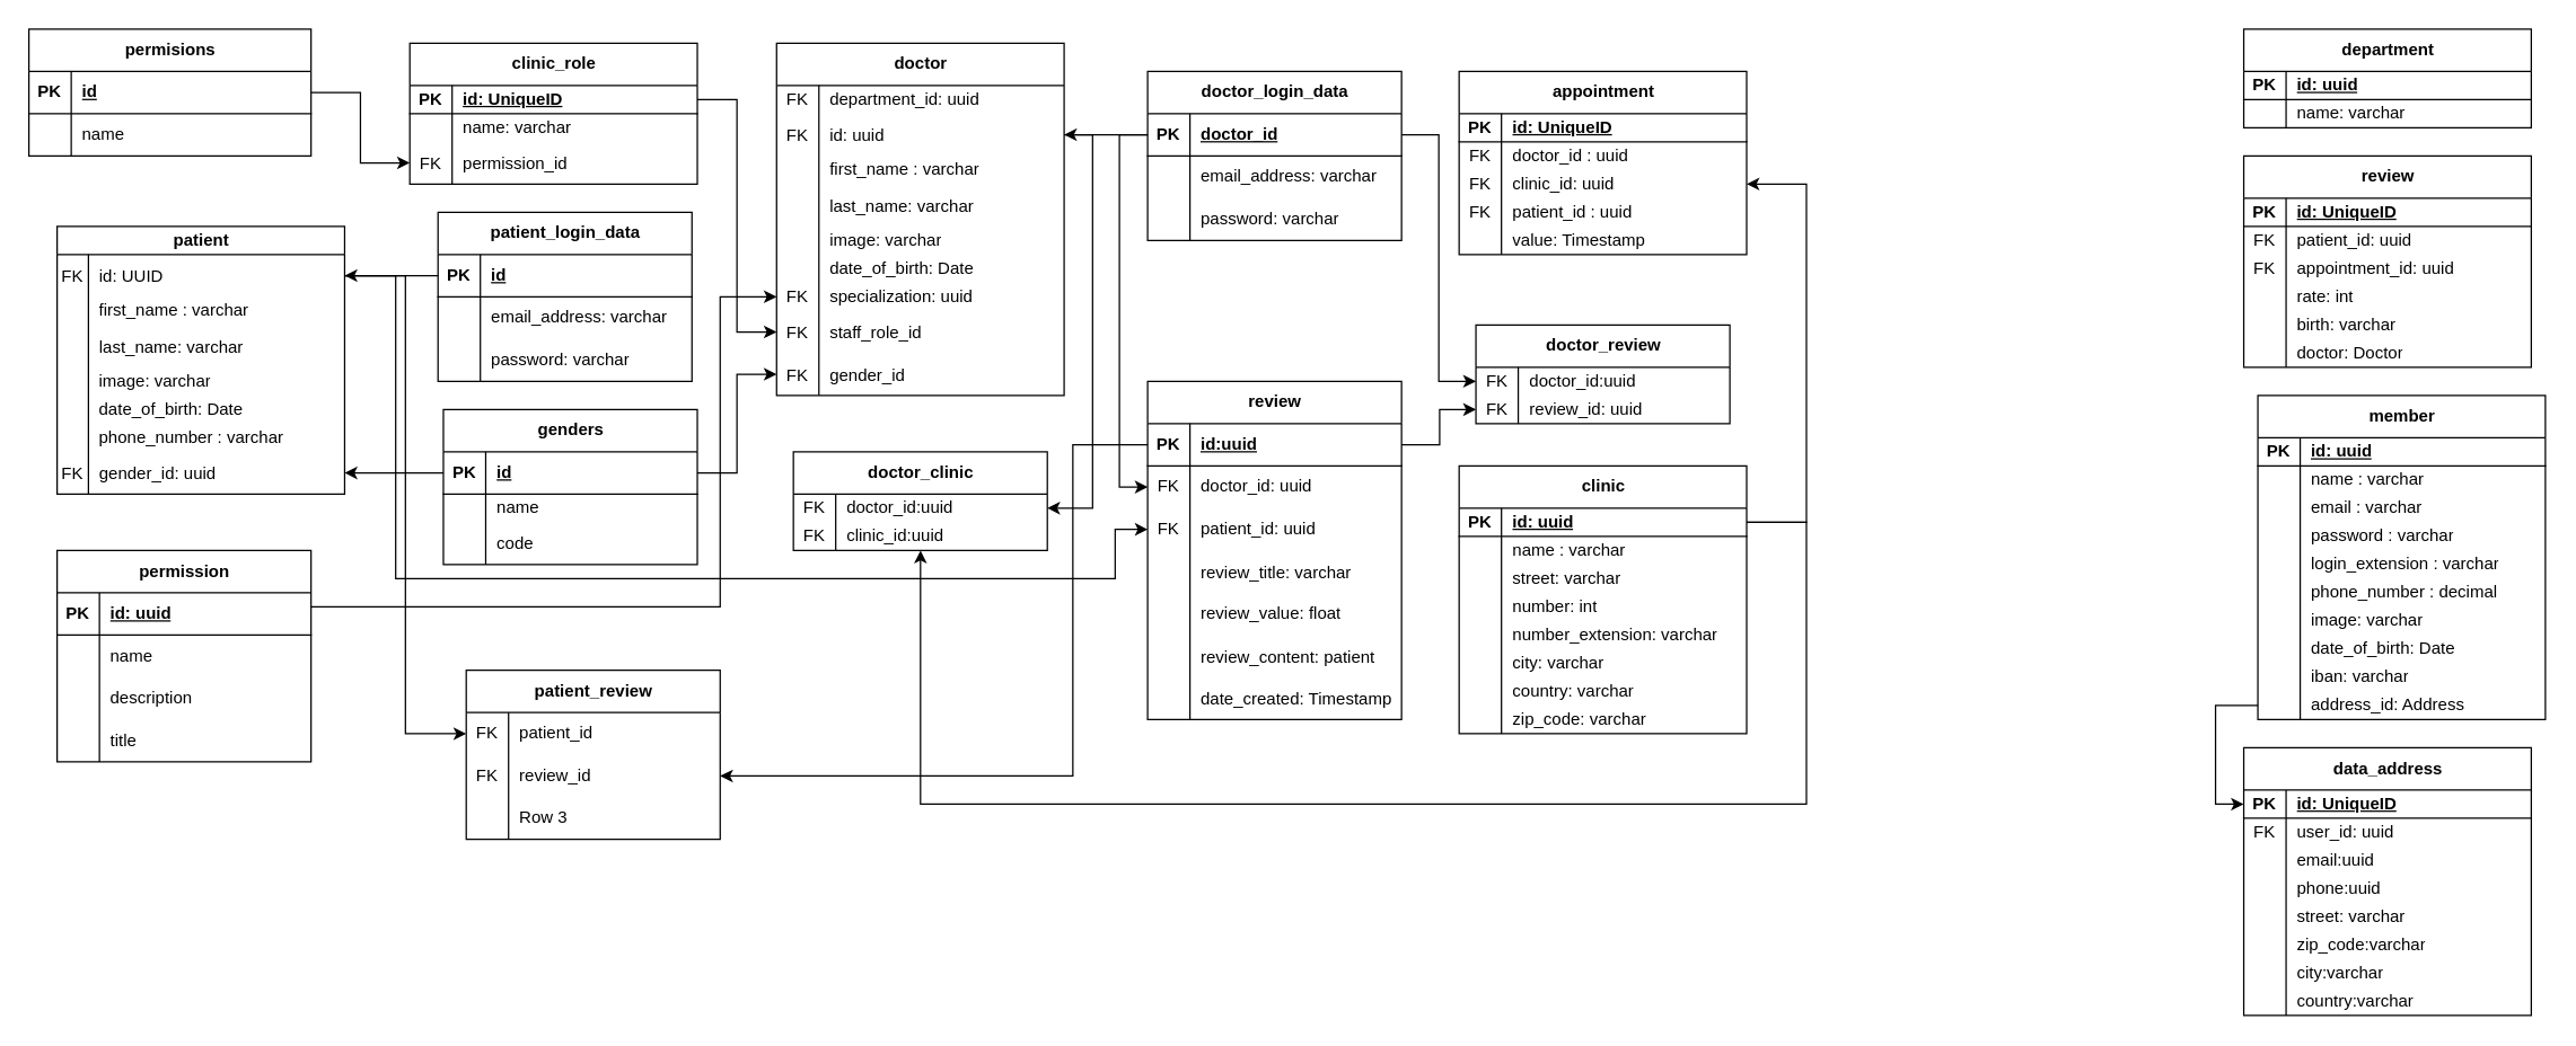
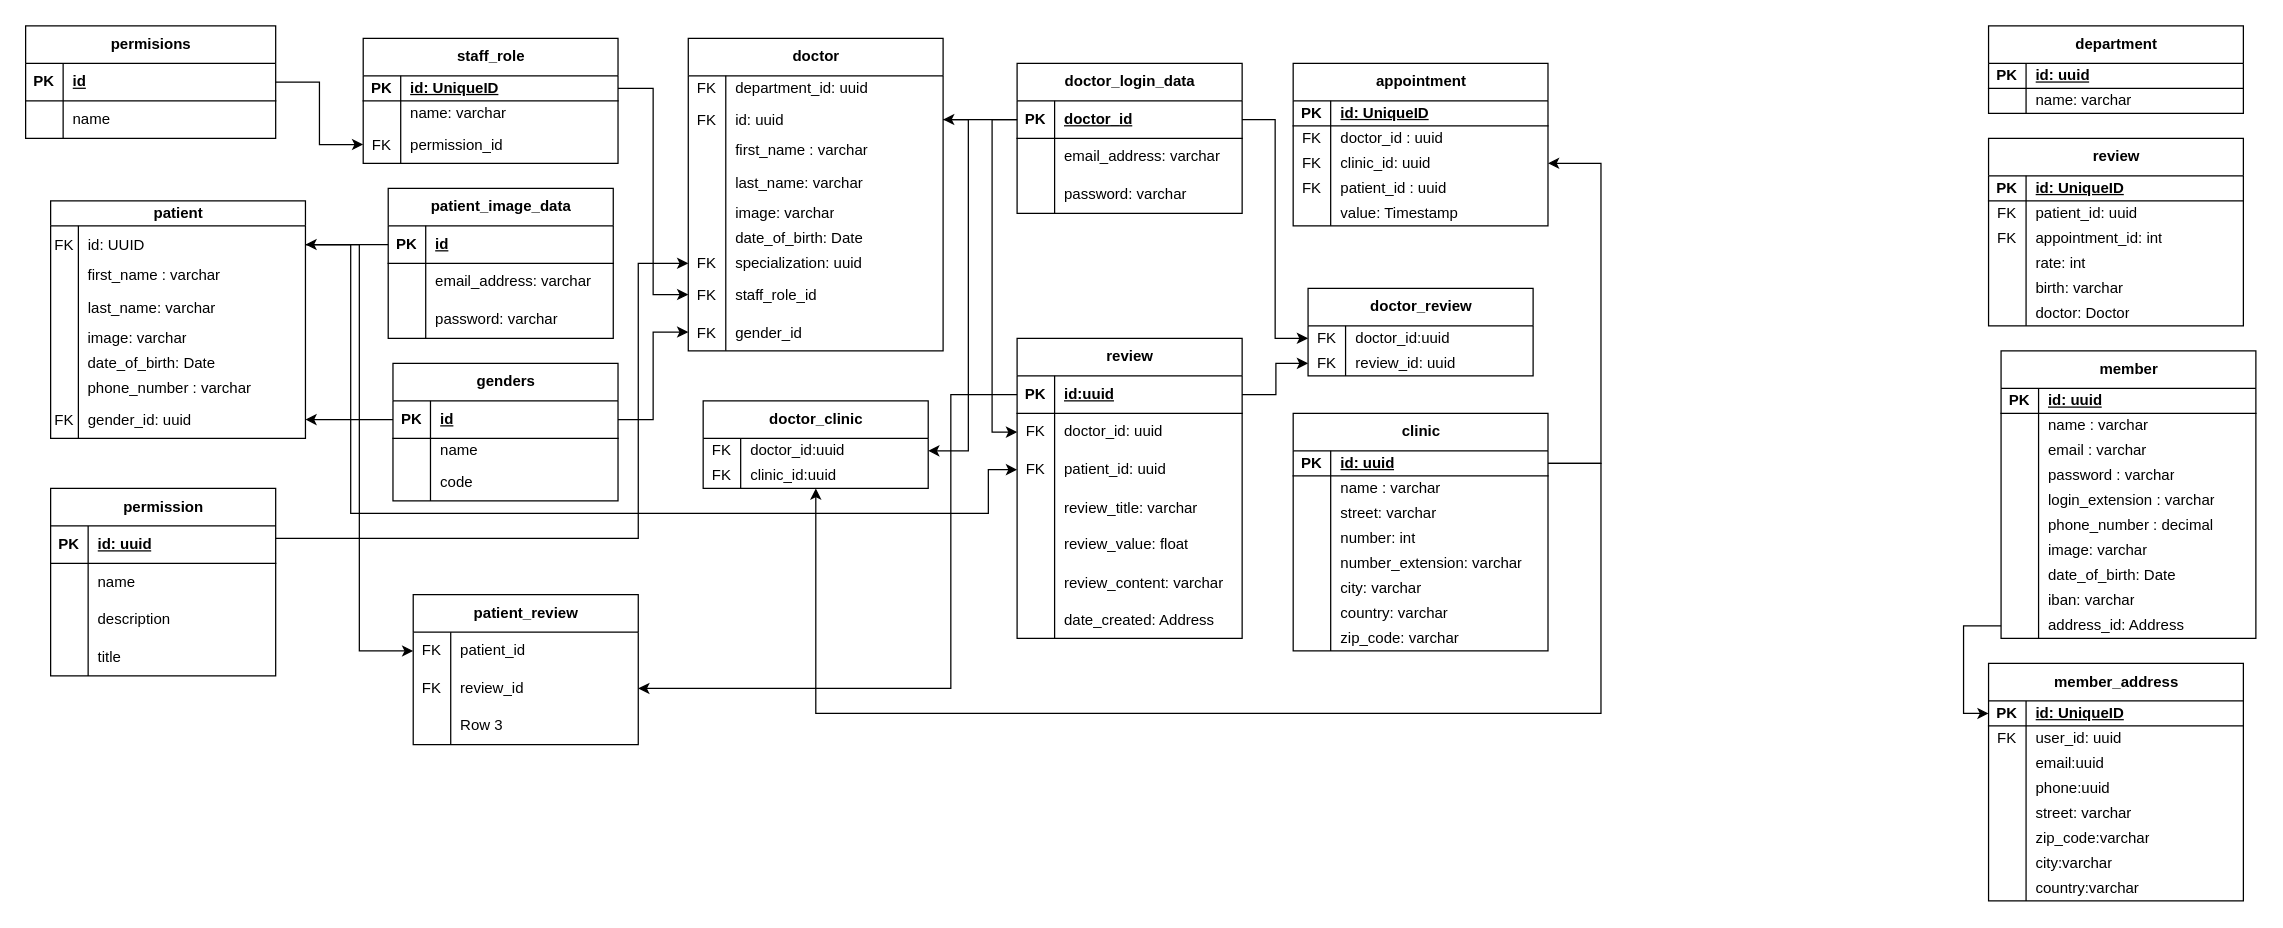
- <mxCell id="154" value="clinic_role" style="shape=table;startSize=30;container=1;collapsible=1;childLayout=tableLayout;fixedRows=1;rowLines=0;fontStyle=1;align=center;resizeLast=1;html=1;spacing=2;" vertex="1" parent="1"><mxGeometry x="290" y="30" width="203.81" height="100" as="geometry" /></mxCell>
+ <mxCell id="154" value="staff_role" style="shape=table;startSize=30;container=1;collapsible=1;childLayout=tableLayout;fixedRows=1;rowLines=0;fontStyle=1;align=center;resizeLast=1;html=1;spacing=2;" vertex="1" parent="1"><mxGeometry x="290" y="30" width="203.81" height="100" as="geometry" /></mxCell>
- <mxCell id="180" value="patient_login_data" style="shape=table;startSize=30;container=1;collapsible=1;childLayout=tableLayout;fixedRows=1;rowLines=0;fontStyle=1;align=center;resizeLast=1;html=1;" vertex="1" parent="1"><mxGeometry x="310" y="150" width="180" height="120" as="geometry" /></mxCell>
+ <mxCell id="180" value="patient_image_data" style="shape=table;startSize=30;container=1;collapsible=1;childLayout=tableLayout;fixedRows=1;rowLines=0;fontStyle=1;align=center;resizeLast=1;html=1;" vertex="1" parent="1"><mxGeometry x="310" y="150" width="180" height="120" as="geometry" /></mxCell>
- <mxCell id="87" value="appointment_id: uuid" style="shape=partialRectangle;connectable=0;fillColor=none;top=0;left=0;bottom=0;right=0;align=left;spacingLeft=6;overflow=hidden;whiteSpace=wrap;html=1;spacing=2;" parent="85" vertex="1"><mxGeometry x="30" width="173.81" height="20" as="geometry"><mxRectangle width="173.81" height="20" as="alternateBounds" /></mxGeometry></mxCell>
+ <mxCell id="87" value="appointment_id: int" style="shape=partialRectangle;connectable=0;fillColor=none;top=0;left=0;bottom=0;right=0;align=left;spacingLeft=6;overflow=hidden;whiteSpace=wrap;html=1;spacing=2;" parent="85" vertex="1"><mxGeometry x="30" width="173.81" height="20" as="geometry"><mxRectangle width="173.81" height="20" as="alternateBounds" /></mxGeometry></mxCell>
- <mxCell id="254" value="review_content: patient" style="shape=partialRectangle;connectable=0;fillColor=none;top=0;left=0;bottom=0;right=0;align=left;spacingLeft=6;overflow=hidden;" vertex="1" parent="252"><mxGeometry x="30" width="150" height="30" as="geometry"><mxRectangle width="150" height="30" as="alternateBounds" /></mxGeometry></mxCell>
+ <mxCell id="254" value="review_content: varchar" style="shape=partialRectangle;connectable=0;fillColor=none;top=0;left=0;bottom=0;right=0;align=left;spacingLeft=6;overflow=hidden;" vertex="1" parent="252"><mxGeometry x="30" width="150" height="30" as="geometry"><mxRectangle width="150" height="30" as="alternateBounds" /></mxGeometry></mxCell>
- <mxCell id="257" value="date_created: Timestamp" style="shape=partialRectangle;connectable=0;fillColor=none;top=0;left=0;bottom=0;right=0;align=left;spacingLeft=6;overflow=hidden;" vertex="1" parent="255"><mxGeometry x="30" width="150" height="30" as="geometry"><mxRectangle width="150" height="30" as="alternateBounds" /></mxGeometry></mxCell>
+ <mxCell id="257" value="date_created: Address" style="shape=partialRectangle;connectable=0;fillColor=none;top=0;left=0;bottom=0;right=0;align=left;spacingLeft=6;overflow=hidden;" vertex="1" parent="255"><mxGeometry x="30" width="150" height="30" as="geometry"><mxRectangle width="150" height="30" as="alternateBounds" /></mxGeometry></mxCell>
- <mxCell id="97" value="data_address" style="shape=table;startSize=30;container=1;collapsible=1;childLayout=tableLayout;fixedRows=1;rowLines=0;fontStyle=1;align=center;resizeLast=1;html=1;spacing=2;" parent="1" vertex="1"><mxGeometry x="1590" y="530" width="203.81" height="190" as="geometry" /></mxCell>
+ <mxCell id="97" value="member_address" style="shape=table;startSize=30;container=1;collapsible=1;childLayout=tableLayout;fixedRows=1;rowLines=0;fontStyle=1;align=center;resizeLast=1;html=1;spacing=2;" parent="1" vertex="1"><mxGeometry x="1590" y="530" width="203.81" height="190" as="geometry" /></mxCell>
